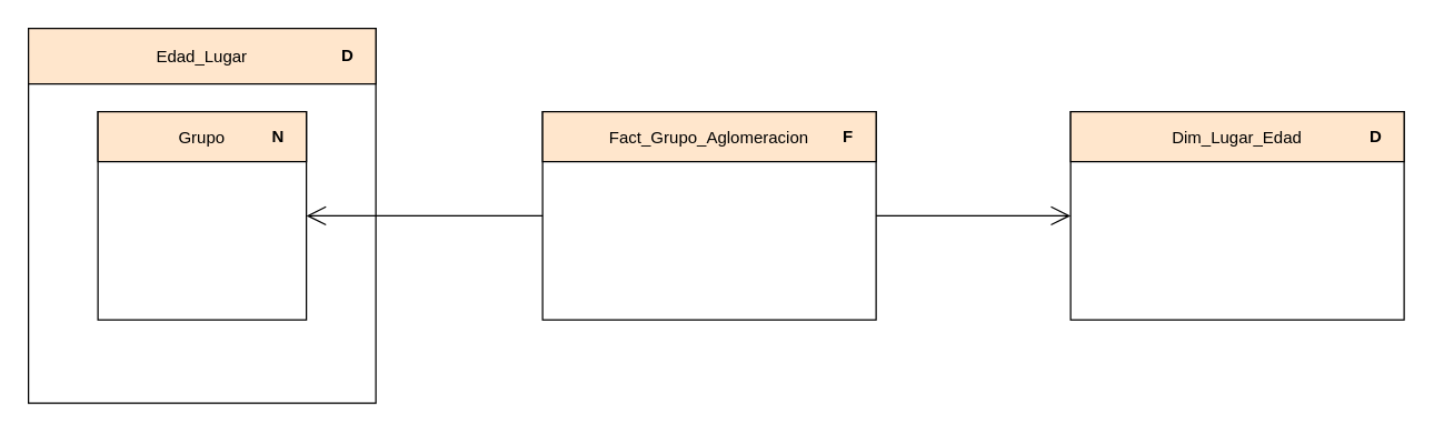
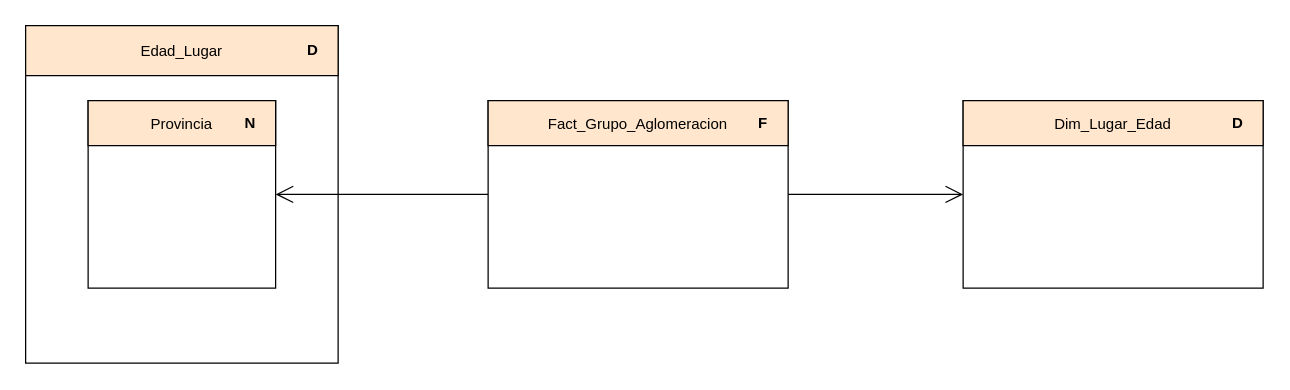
- <mxCell id="9" value="Grupo" style="text;align=center;fontStyle=0;verticalAlign=middle;spacingLeft=3;spacingRight=3;rotatable=0;points=[[0,0.5],[1,0.5]];portConstraint=eastwest;fillColor=#ffe6cc;strokeColor=#000000;" parent="1" vertex="1"><mxGeometry x="70" y="80" width="150" height="36" as="geometry" /></mxCell>
+ <mxCell id="9" value="Provincia" style="text;align=center;fontStyle=0;verticalAlign=middle;spacingLeft=3;spacingRight=3;rotatable=0;points=[[0,0.5],[1,0.5]];portConstraint=eastwest;fillColor=#ffe6cc;strokeColor=#000000;" parent="1" vertex="1"><mxGeometry x="70" y="80" width="150" height="36" as="geometry" /></mxCell>
